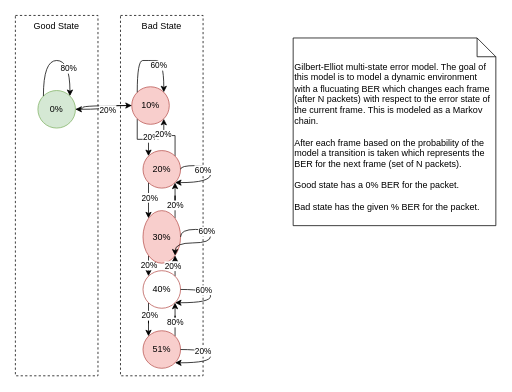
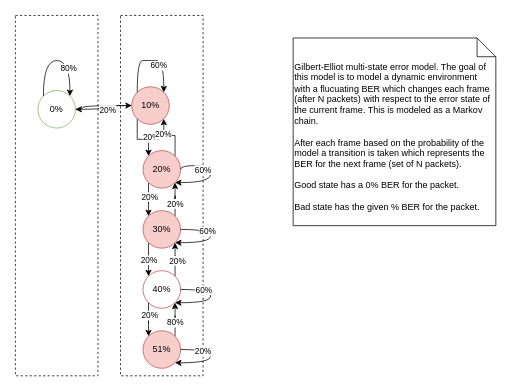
- <mxCell id="35" value="Good State" style="text;html=1;strokeColor=none;fillColor=none;align=center;verticalAlign=middle;whiteSpace=wrap;rounded=0;" parent="1" vertex="1"><mxGeometry x="20" y="20" width="110" height="30" as="geometry" /></mxCell>
- <mxCell id="36" value="Bad State" style="text;html=1;strokeColor=none;fillColor=none;align=center;verticalAlign=middle;whiteSpace=wrap;rounded=0;" parent="1" vertex="1"><mxGeometry x="160" y="20" width="110" height="30" as="geometry" /></mxCell>
- <mxCell id="5" value="0%" style="ellipse;whiteSpace=wrap;html=1;aspect=fixed;fillColor=#d5e8d4;strokeColor=#82b366;" parent="1" vertex="1"><mxGeometry x="50" y="120" width="50" height="50" as="geometry" /></mxCell>
+ <mxCell id="5" value="0%" style="ellipse;whiteSpace=wrap;html=1;aspect=fixed;fillColor=#ffffff;strokeColor=#82b366;" parent="1" vertex="1"><mxGeometry x="50" y="120" width="50" height="50" as="geometry" /></mxCell>
- <mxCell id="20" value="30%" style="ellipse;whiteSpace=wrap;html=1;aspect=fixed;fillColor=#f8cecc;strokeColor=#b85450;" parent="1" vertex="1"><mxGeometry x="190" y="280" width="50" height="70" as="geometry" /></mxCell>
+ <mxCell id="20" value="30%" style="ellipse;whiteSpace=wrap;html=1;aspect=fixed;fillColor=#f8cecc;strokeColor=#b85450;" parent="1" vertex="1"><mxGeometry x="190" y="280" width="50" height="50" as="geometry" /></mxCell>
